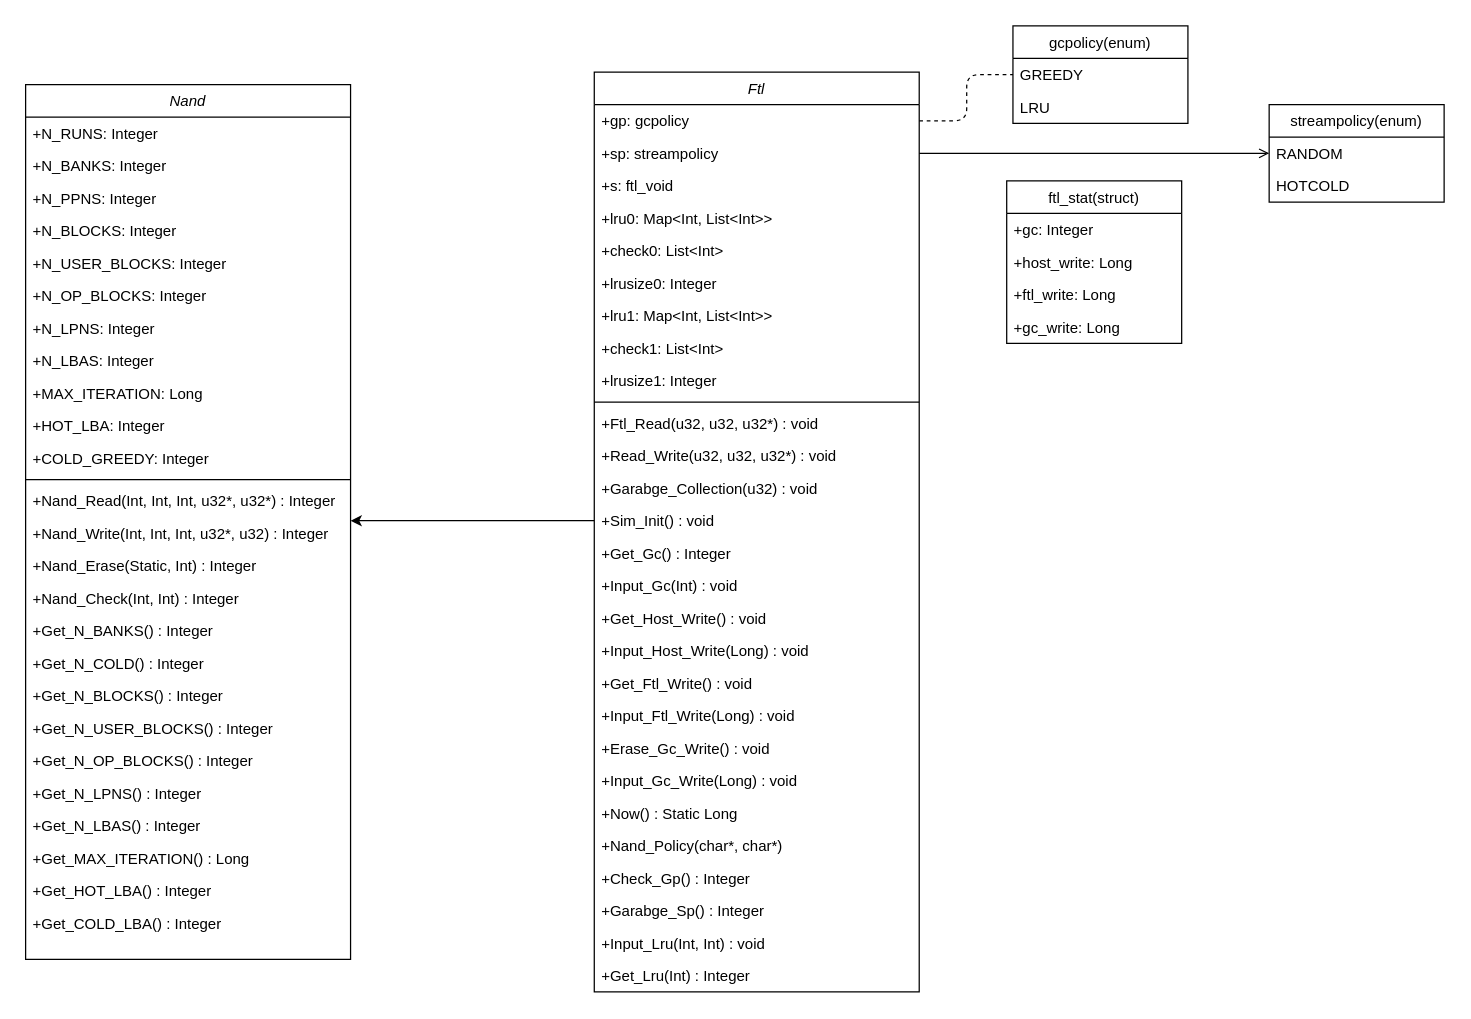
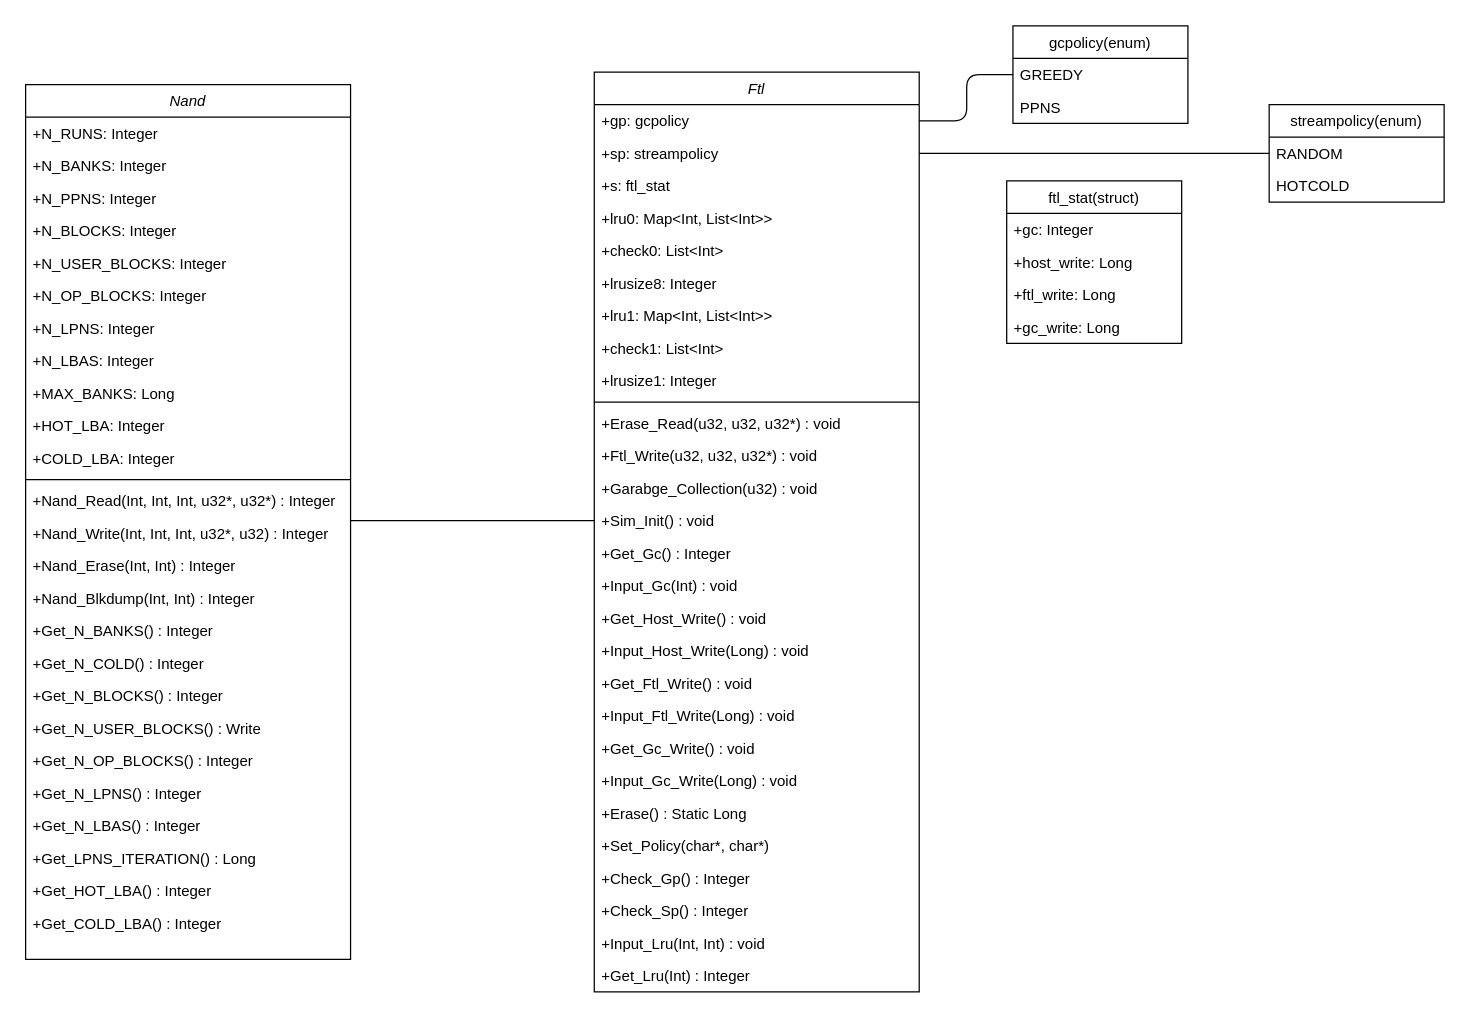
- <mxCell id="71" value="" style="endArrow=none;html=1;entryX=0;entryY=0.5;entryDx=0;entryDy=0;exitX=1;exitY=0.5;exitDx=0;exitDy=0;dashed=1;" parent="1" source="30" target="60" edge="1"><mxGeometry width="50" height="50" relative="1" as="geometry"><mxPoint x="486" as="sourcePoint" y="47" /><mxPoint x="766" as="targetPoint" y="47" /><Array as="points"><mxPoint x="773" y="96" /><mxPoint x="773" y="59" /></Array></mxGeometry></mxCell>
+ <mxCell id="71" value="" style="endArrow=none;html=1;entryX=0;entryY=0.5;entryDx=0;entryDy=0;exitX=1;exitY=0.5;exitDx=0;exitDy=0;" parent="1" source="30" target="60" edge="1"><mxGeometry width="50" height="50" relative="1" as="geometry"><mxPoint x="486" as="sourcePoint" y="47" /><mxPoint x="766" as="targetPoint" y="47" /><Array as="points"><mxPoint x="773" y="96" /><mxPoint x="773" y="59" /></Array></mxGeometry></mxCell>
- <mxCell id="61" value="LRU" style="text;strokeColor=none;fillColor=none;align=left;verticalAlign=top;spacingLeft=4;spacingRight=4;overflow=hidden;rotatable=0;points=[[0,0.5],[1,0.5]];portConstraint=eastwest;" parent="59" vertex="1"><mxGeometry y="52" width="140" height="26" as="geometry" /></mxCell>
+ <mxCell id="61" value="PPNS" style="text;strokeColor=none;fillColor=none;align=left;verticalAlign=top;spacingLeft=4;spacingRight=4;overflow=hidden;rotatable=0;points=[[0,0.5],[1,0.5]];portConstraint=eastwest;" parent="59" vertex="1"><mxGeometry y="52" width="140" height="26" as="geometry" /></mxCell>
- <mxCell id="70" value="" style="endArrow=open;html=1;entryX=0;entryY=0.5;entryDx=0;entryDy=0;exitX=1;exitY=0.5;exitDx=0;exitDy=0;" parent="1" source="31" target="63" edge="1"><mxGeometry width="50" height="50" relative="1" as="geometry"><mxPoint x="481" y="262" as="sourcePoint" /><mxPoint x="531" y="212" as="targetPoint" /></mxGeometry></mxCell>
+ <mxCell id="70" value="" style="endArrow=none;html=1;entryX=0;entryY=0.5;entryDx=0;entryDy=0;exitX=1;exitY=0.5;exitDx=0;exitDy=0;" parent="1" source="31" target="63" edge="1"><mxGeometry width="50" height="50" relative="1" as="geometry"><mxPoint x="481" y="262" as="sourcePoint" /><mxPoint x="531" y="212" as="targetPoint" /></mxGeometry></mxCell>
- <mxCell id="32" value="+s: ftl_void" style="text;align=left;verticalAlign=top;spacingLeft=4;spacingRight=4;overflow=hidden;rotatable=0;points=[[0,0.5],[1,0.5]];portConstraint=eastwest;rounded=0;shadow=0;html=0;" parent="29" vertex="1"><mxGeometry y="78" width="260" height="26" as="geometry" /></mxCell>
+ <mxCell id="32" value="+s: ftl_stat" style="text;align=left;verticalAlign=top;spacingLeft=4;spacingRight=4;overflow=hidden;rotatable=0;points=[[0,0.5],[1,0.5]];portConstraint=eastwest;rounded=0;shadow=0;html=0;" parent="29" vertex="1"><mxGeometry y="78" width="260" height="26" as="geometry" /></mxCell>
- <mxCell id="35" value="+lrusize0: Integer" style="text;align=left;verticalAlign=top;spacingLeft=4;spacingRight=4;overflow=hidden;rotatable=0;points=[[0,0.5],[1,0.5]];portConstraint=eastwest;rounded=0;shadow=0;html=0;" parent="29" vertex="1"><mxGeometry y="156" width="260" height="26" as="geometry" /></mxCell>
+ <mxCell id="35" value="+lrusize8: Integer" style="text;align=left;verticalAlign=top;spacingLeft=4;spacingRight=4;overflow=hidden;rotatable=0;points=[[0,0.5],[1,0.5]];portConstraint=eastwest;rounded=0;shadow=0;html=0;" parent="29" vertex="1"><mxGeometry y="156" width="260" height="26" as="geometry" /></mxCell>
- <mxCell id="11" value="+MAX_ITERATION: Long" style="text;align=left;verticalAlign=top;spacingLeft=4;spacingRight=4;overflow=hidden;rotatable=0;points=[[0,0.5],[1,0.5]];portConstraint=eastwest;rounded=0;shadow=0;html=0;" parent="2" vertex="1"><mxGeometry y="234" width="260" height="26" as="geometry" /></mxCell>
+ <mxCell id="11" value="+MAX_BANKS: Long" style="text;align=left;verticalAlign=top;spacingLeft=4;spacingRight=4;overflow=hidden;rotatable=0;points=[[0,0.5],[1,0.5]];portConstraint=eastwest;rounded=0;shadow=0;html=0;" parent="2" vertex="1"><mxGeometry y="234" width="260" height="26" as="geometry" /></mxCell>
- <mxCell id="40" value="+Ftl_Read(u32, u32, u32*) : void" style="text;align=left;verticalAlign=top;spacingLeft=4;spacingRight=4;overflow=hidden;rotatable=0;points=[[0,0.5],[1,0.5]];portConstraint=eastwest;" parent="29" vertex="1"><mxGeometry y="268" width="260" height="26" as="geometry" /></mxCell>
+ <mxCell id="40" value="+Erase_Read(u32, u32, u32*) : void" style="text;align=left;verticalAlign=top;spacingLeft=4;spacingRight=4;overflow=hidden;rotatable=0;points=[[0,0.5],[1,0.5]];portConstraint=eastwest;" parent="29" vertex="1"><mxGeometry y="268" width="260" height="26" as="geometry" /></mxCell>
- <mxCell id="41" value="+Read_Write(u32, u32, u32*) : void" style="text;align=left;verticalAlign=top;spacingLeft=4;spacingRight=4;overflow=hidden;rotatable=0;points=[[0,0.5],[1,0.5]];portConstraint=eastwest;" parent="29" vertex="1"><mxGeometry y="294" width="260" height="26" as="geometry" /></mxCell>
+ <mxCell id="41" value="+Ftl_Write(u32, u32, u32*) : void" style="text;align=left;verticalAlign=top;spacingLeft=4;spacingRight=4;overflow=hidden;rotatable=0;points=[[0,0.5],[1,0.5]];portConstraint=eastwest;" parent="29" vertex="1"><mxGeometry y="294" width="260" height="26" as="geometry" /></mxCell>
- <mxCell id="13" value="+COLD_GREEDY: Integer" style="text;align=left;verticalAlign=top;spacingLeft=4;spacingRight=4;overflow=hidden;rotatable=0;points=[[0,0.5],[1,0.5]];portConstraint=eastwest;rounded=0;shadow=0;html=0;" parent="2" vertex="1"><mxGeometry y="286" width="260" height="26" as="geometry" /></mxCell>
+ <mxCell id="13" value="+COLD_LBA: Integer" style="text;align=left;verticalAlign=top;spacingLeft=4;spacingRight=4;overflow=hidden;rotatable=0;points=[[0,0.5],[1,0.5]];portConstraint=eastwest;rounded=0;shadow=0;html=0;" parent="2" vertex="1"><mxGeometry y="286" width="260" height="26" as="geometry" /></mxCell>
- <mxCell id="58" style="edgeStyle=orthogonalEdgeStyle;rounded=0;orthogonalLoop=1;jettySize=auto;html=1;exitX=0;exitY=0.5;exitDx=0;exitDy=0;entryX=1;entryY=0.115;entryDx=0;entryDy=0;entryPerimeter=0;" parent="1" source="43" target="16" edge="1"><mxGeometry relative="1" as="geometry" /></mxCell>
+ <mxCell id="58" style="edgeStyle=orthogonalEdgeStyle;rounded=0;orthogonalLoop=1;jettySize=auto;html=1;exitX=0;exitY=0.5;exitDx=0;exitDy=0;entryX=1;entryY=0.115;entryDx=0;entryDy=0;entryPerimeter=0;endArrow=none;" parent="1" source="43" target="16" edge="1"><mxGeometry relative="1" as="geometry" /></mxCell>
- <mxCell id="17" value="+Nand_Erase(Static, Int) : Integer" style="text;align=left;verticalAlign=top;spacingLeft=4;spacingRight=4;overflow=hidden;rotatable=0;points=[[0,0.5],[1,0.5]];portConstraint=eastwest;" parent="2" vertex="1"><mxGeometry y="372" width="260" height="26" as="geometry" /></mxCell>
+ <mxCell id="17" value="+Nand_Erase(Int, Int) : Integer" style="text;align=left;verticalAlign=top;spacingLeft=4;spacingRight=4;overflow=hidden;rotatable=0;points=[[0,0.5],[1,0.5]];portConstraint=eastwest;" parent="2" vertex="1"><mxGeometry y="372" width="260" height="26" as="geometry" /></mxCell>
- <mxCell id="18" value="+Nand_Check(Int, Int) : Integer" style="text;align=left;verticalAlign=top;spacingLeft=4;spacingRight=4;overflow=hidden;rotatable=0;points=[[0,0.5],[1,0.5]];portConstraint=eastwest;" parent="2" vertex="1"><mxGeometry y="398" width="260" height="26" as="geometry" /></mxCell>
+ <mxCell id="18" value="+Nand_Blkdump(Int, Int) : Integer" style="text;align=left;verticalAlign=top;spacingLeft=4;spacingRight=4;overflow=hidden;rotatable=0;points=[[0,0.5],[1,0.5]];portConstraint=eastwest;" parent="2" vertex="1"><mxGeometry y="398" width="260" height="26" as="geometry" /></mxCell>
- <mxCell id="22" value="+Get_N_USER_BLOCKS() : Integer" style="text;align=left;verticalAlign=top;spacingLeft=4;spacingRight=4;overflow=hidden;rotatable=0;points=[[0,0.5],[1,0.5]];portConstraint=eastwest;" parent="2" vertex="1"><mxGeometry y="502" width="260" height="26" as="geometry" /></mxCell>
+ <mxCell id="22" value="+Get_N_USER_BLOCKS() : Write" style="text;align=left;verticalAlign=top;spacingLeft=4;spacingRight=4;overflow=hidden;rotatable=0;points=[[0,0.5],[1,0.5]];portConstraint=eastwest;" parent="2" vertex="1"><mxGeometry y="502" width="260" height="26" as="geometry" /></mxCell>
- <mxCell id="50" value="+Erase_Gc_Write() : void" style="text;align=left;verticalAlign=top;spacingLeft=4;spacingRight=4;overflow=hidden;rotatable=0;points=[[0,0.5],[1,0.5]];portConstraint=eastwest;" parent="29" vertex="1"><mxGeometry y="528" width="260" height="26" as="geometry" /></mxCell>
+ <mxCell id="50" value="+Get_Gc_Write() : void" style="text;align=left;verticalAlign=top;spacingLeft=4;spacingRight=4;overflow=hidden;rotatable=0;points=[[0,0.5],[1,0.5]];portConstraint=eastwest;" parent="29" vertex="1"><mxGeometry y="528" width="260" height="26" as="geometry" /></mxCell>
- <mxCell id="52" value="+Now() : Static Long" style="text;align=left;verticalAlign=top;spacingLeft=4;spacingRight=4;overflow=hidden;rotatable=0;points=[[0,0.5],[1,0.5]];portConstraint=eastwest;" parent="29" vertex="1"><mxGeometry y="580" width="260" height="26" as="geometry" /></mxCell>
+ <mxCell id="52" value="+Erase() : Static Long" style="text;align=left;verticalAlign=top;spacingLeft=4;spacingRight=4;overflow=hidden;rotatable=0;points=[[0,0.5],[1,0.5]];portConstraint=eastwest;" parent="29" vertex="1"><mxGeometry y="580" width="260" height="26" as="geometry" /></mxCell>
- <mxCell id="53" value="+Nand_Policy(char*, char*)" style="text;align=left;verticalAlign=top;spacingLeft=4;spacingRight=4;overflow=hidden;rotatable=0;points=[[0,0.5],[1,0.5]];portConstraint=eastwest;" parent="29" vertex="1"><mxGeometry y="606" width="260" height="26" as="geometry" /></mxCell>
+ <mxCell id="53" value="+Set_Policy(char*, char*)" style="text;align=left;verticalAlign=top;spacingLeft=4;spacingRight=4;overflow=hidden;rotatable=0;points=[[0,0.5],[1,0.5]];portConstraint=eastwest;" parent="29" vertex="1"><mxGeometry y="606" width="260" height="26" as="geometry" /></mxCell>
- <mxCell id="26" value="+Get_MAX_ITERATION() : Long" style="text;align=left;verticalAlign=top;spacingLeft=4;spacingRight=4;overflow=hidden;rotatable=0;points=[[0,0.5],[1,0.5]];portConstraint=eastwest;" parent="2" vertex="1"><mxGeometry y="606" width="260" height="26" as="geometry" /></mxCell>
+ <mxCell id="26" value="+Get_LPNS_ITERATION() : Long" style="text;align=left;verticalAlign=top;spacingLeft=4;spacingRight=4;overflow=hidden;rotatable=0;points=[[0,0.5],[1,0.5]];portConstraint=eastwest;" parent="2" vertex="1"><mxGeometry y="606" width="260" height="26" as="geometry" /></mxCell>
- <mxCell id="55" value="+Garabge_Sp() : Integer" style="text;align=left;verticalAlign=top;spacingLeft=4;spacingRight=4;overflow=hidden;rotatable=0;points=[[0,0.5],[1,0.5]];portConstraint=eastwest;" parent="29" vertex="1"><mxGeometry y="658" width="260" height="26" as="geometry" /></mxCell>
+ <mxCell id="55" value="+Check_Sp() : Integer" style="text;align=left;verticalAlign=top;spacingLeft=4;spacingRight=4;overflow=hidden;rotatable=0;points=[[0,0.5],[1,0.5]];portConstraint=eastwest;" parent="29" vertex="1"><mxGeometry y="658" width="260" height="26" as="geometry" /></mxCell>
